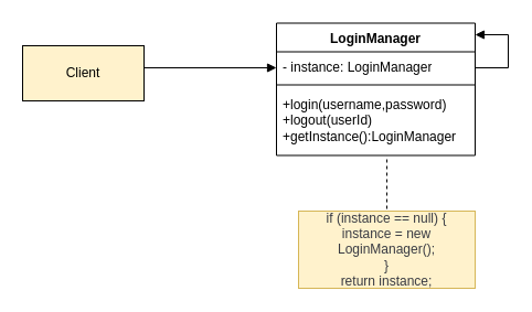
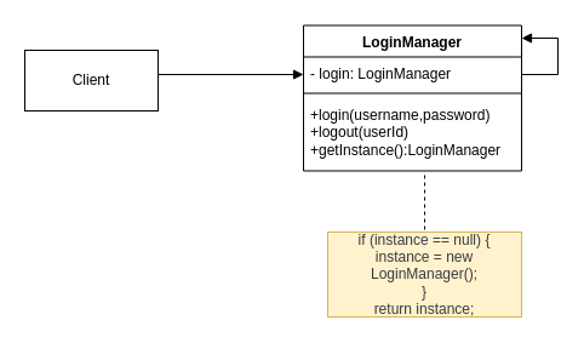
- <mxCell id="5" value="- instance: LoginManager" style="text;strokeColor=none;fillColor=none;align=left;verticalAlign=top;spacingLeft=4;spacingRight=4;overflow=hidden;rotatable=0;points=[[0,0.5],[1,0.5]];portConstraint=eastwest;whiteSpace=wrap;html=1;" vertex="1" parent="4"><mxGeometry y="26" width="180" height="26" as="geometry" /></mxCell>
+ <mxCell id="5" value="- login: LoginManager" style="text;strokeColor=none;fillColor=none;align=left;verticalAlign=top;spacingLeft=4;spacingRight=4;overflow=hidden;rotatable=0;points=[[0,0.5],[1,0.5]];portConstraint=eastwest;whiteSpace=wrap;html=1;" vertex="1" parent="4"><mxGeometry y="26" width="180" height="26" as="geometry" /></mxCell>
- <mxCell id="2" value="Client" style="html=1;whiteSpace=wrap;fillColor=#fff2cc;" vertex="1" parent="1"><mxGeometry x="20" y="41" width="110" height="50" as="geometry" /></mxCell>
+ <mxCell id="2" value="Client" style="html=1;whiteSpace=wrap;" vertex="1" parent="1"><mxGeometry x="20" y="41" width="110" height="50" as="geometry" /></mxCell>
